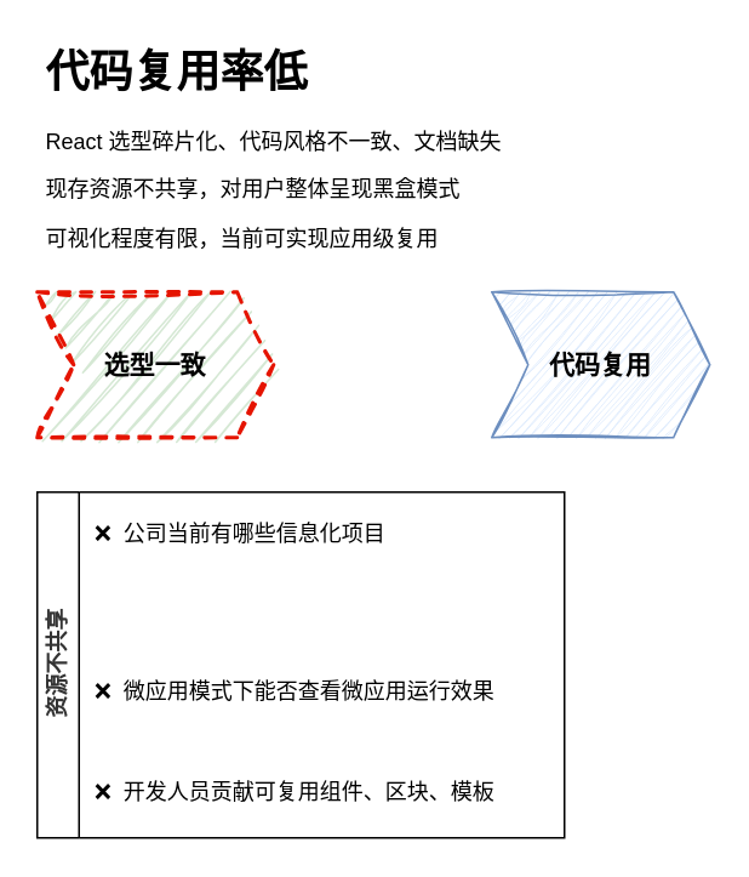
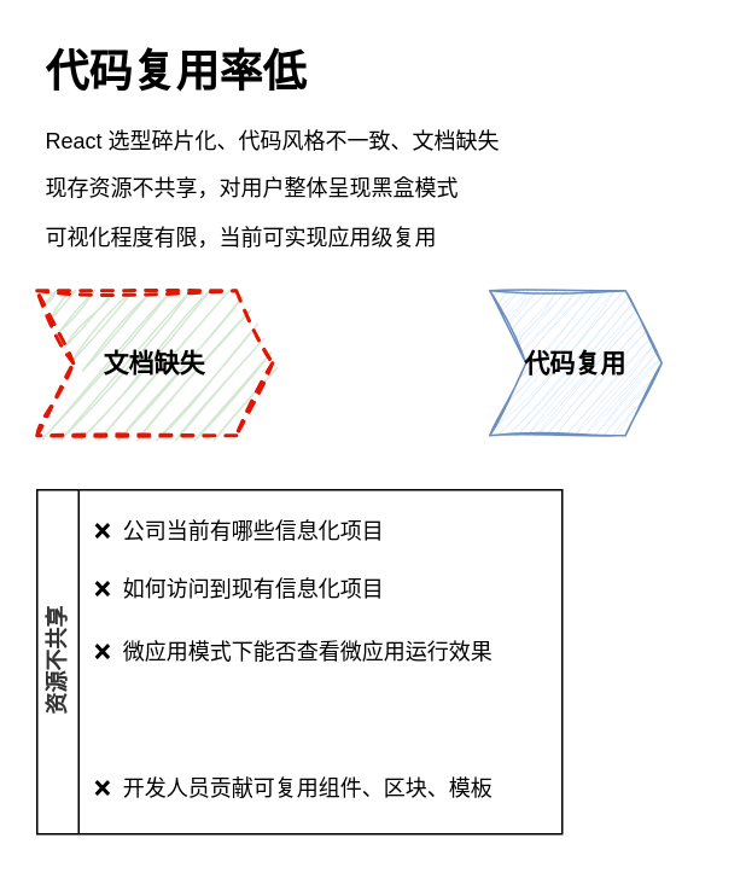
- <mxCell id="3" value="选型一致" style="shape=step;perimeter=stepPerimeter;whiteSpace=wrap;html=1;fixedSize=1;fillColor=#d5e8d4;strokeColor=#E51400;fontStyle=1;fontSize=14;rounded=0;sketch=1;curveFitting=1;jiggle=2;shadow=0;dashed=1;strokeWidth=2;" vertex="1" parent="1"><mxGeometry x="20" y="160" width="130" height="80" as="geometry" /></mxCell>
+ <mxCell id="3" value="文档缺失" style="shape=step;perimeter=stepPerimeter;whiteSpace=wrap;html=1;fixedSize=1;fillColor=#d5e8d4;strokeColor=#E51400;fontStyle=1;fontSize=14;rounded=0;sketch=1;curveFitting=1;jiggle=2;shadow=0;dashed=1;strokeWidth=2;" vertex="1" parent="1"><mxGeometry x="20" y="160" width="130" height="80" as="geometry" /></mxCell>
- <mxCell id="4" value="代码复用" style="shape=step;perimeter=stepPerimeter;whiteSpace=wrap;html=1;fixedSize=1;fillColor=#dae8fc;strokeColor=#6c8ebf;fontStyle=1;fontSize=14;rounded=0;sketch=1;curveFitting=1;jiggle=2;shadow=0;" vertex="1" parent="1"><mxGeometry x="270" y="160" width="120" height="80" as="geometry" /></mxCell>
+ <mxCell id="4" value="代码复用" style="shape=step;perimeter=stepPerimeter;whiteSpace=wrap;html=1;fixedSize=1;fillColor=#dae8fc;strokeColor=#6c8ebf;fontStyle=1;fontSize=14;rounded=0;sketch=1;curveFitting=1;jiggle=2;shadow=0;" vertex="1" parent="1"><mxGeometry x="270" y="160" width="95" height="80" as="geometry" /></mxCell>
+ <mxCell id="7" value="❌&amp;nbsp; 如何访问到现有信息化项目" style="text;html=1;align=left;verticalAlign=middle;resizable=0;points=[];autosize=1;strokeColor=none;fillColor=none;" vertex="1" parent="5"><mxGeometry x="30" y="40" width="190" height="30" as="geometry" /></mxCell>
- <mxCell id="8" value="❌&amp;nbsp; 微应用模式下能否查看微应用运行效果" style="text;html=1;align=left;verticalAlign=middle;resizable=0;points=[];autosize=1;strokeColor=none;fillColor=none;" vertex="1" parent="5"><mxGeometry x="30" y="95" width="250" height="30" as="geometry" /></mxCell>
+ <mxCell id="8" value="❌&amp;nbsp; 微应用模式下能否查看微应用运行效果" style="text;html=1;align=left;verticalAlign=middle;resizable=0;points=[];autosize=1;strokeColor=none;fillColor=none;" vertex="1" parent="5"><mxGeometry x="30" y="75" width="250" height="30" as="geometry" /></mxCell>
